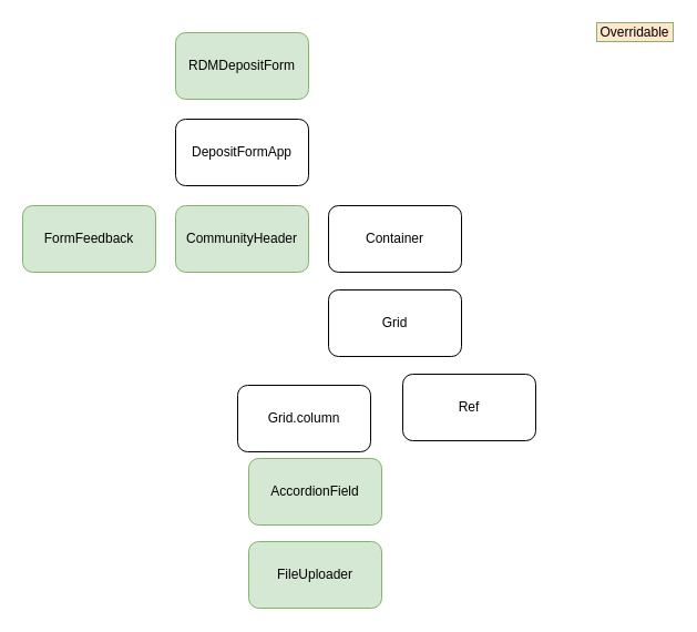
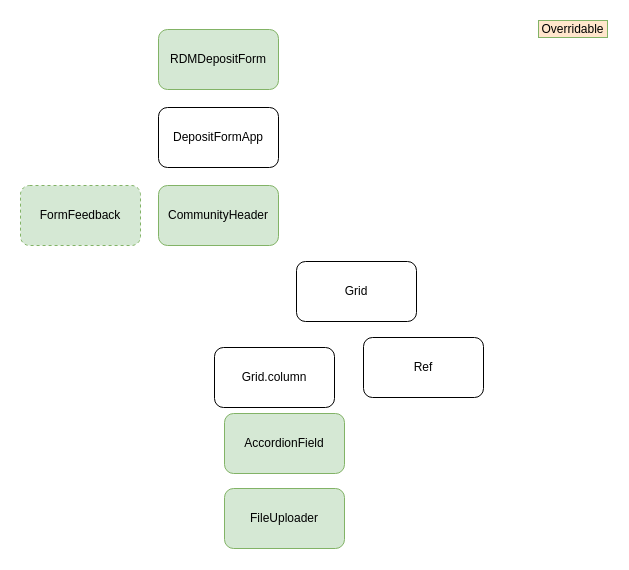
- <mxCell id="5" value="FormFeedback" style="rounded=1;whiteSpace=wrap;html=1;fillColor=#d5e8d4;strokeColor=#82b366;" vertex="1" parent="1"><mxGeometry x="20" y="185" width="120" height="60" as="geometry" /></mxCell>
+ <mxCell id="5" value="FormFeedback" style="rounded=1;whiteSpace=wrap;html=1;fillColor=#d5e8d4;strokeColor=#82b366;dashed=1;" vertex="1" parent="1"><mxGeometry x="20" y="185" width="120" height="60" as="geometry" /></mxCell>
- <mxCell id="7" value="Container" style="rounded=1;whiteSpace=wrap;html=1;" vertex="1" parent="1"><mxGeometry x="296" y="185" width="120" height="60" as="geometry" /></mxCell>
